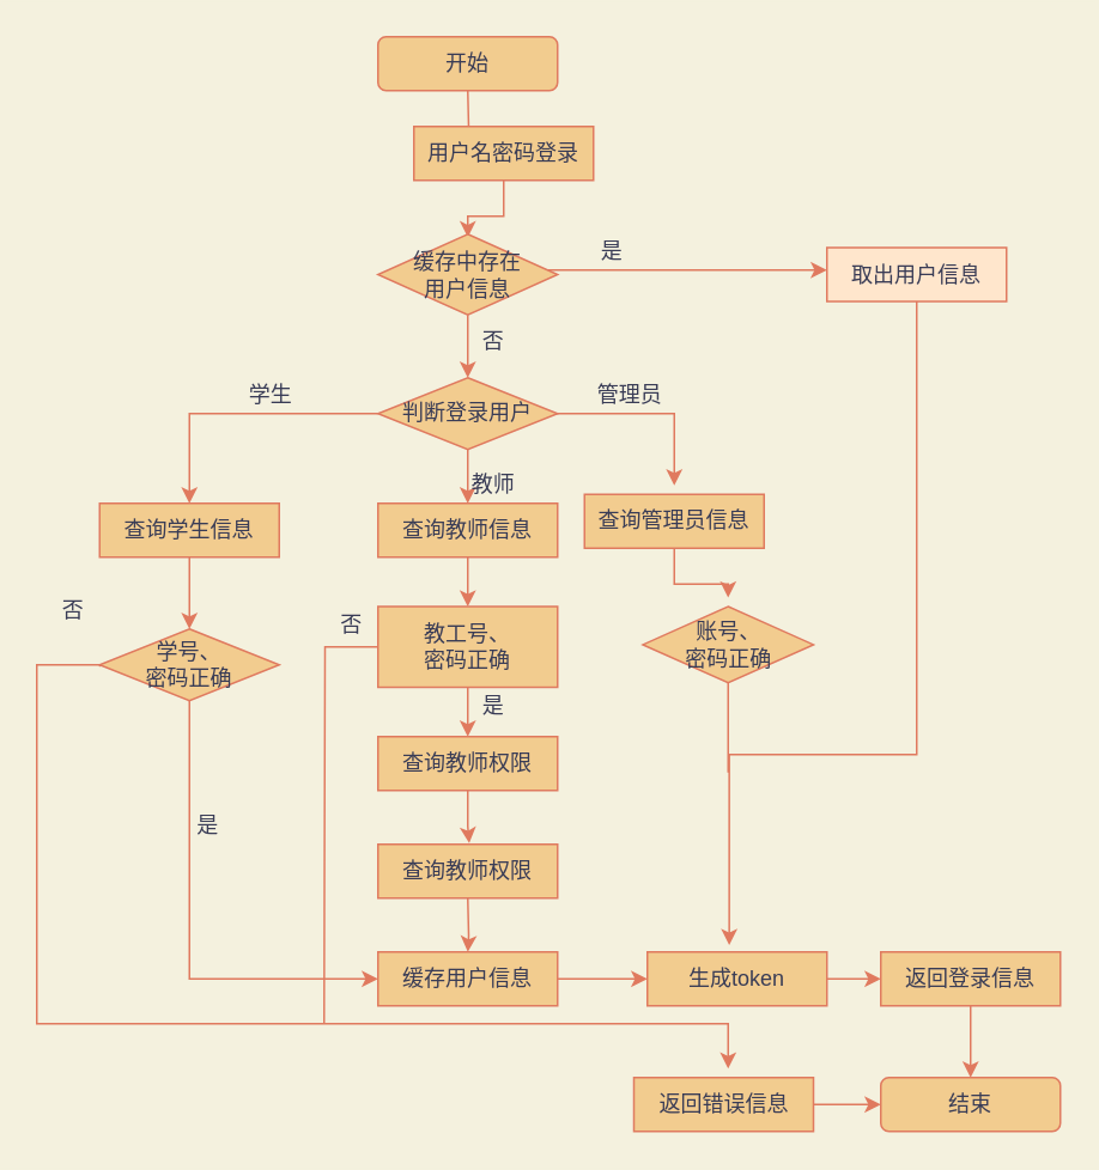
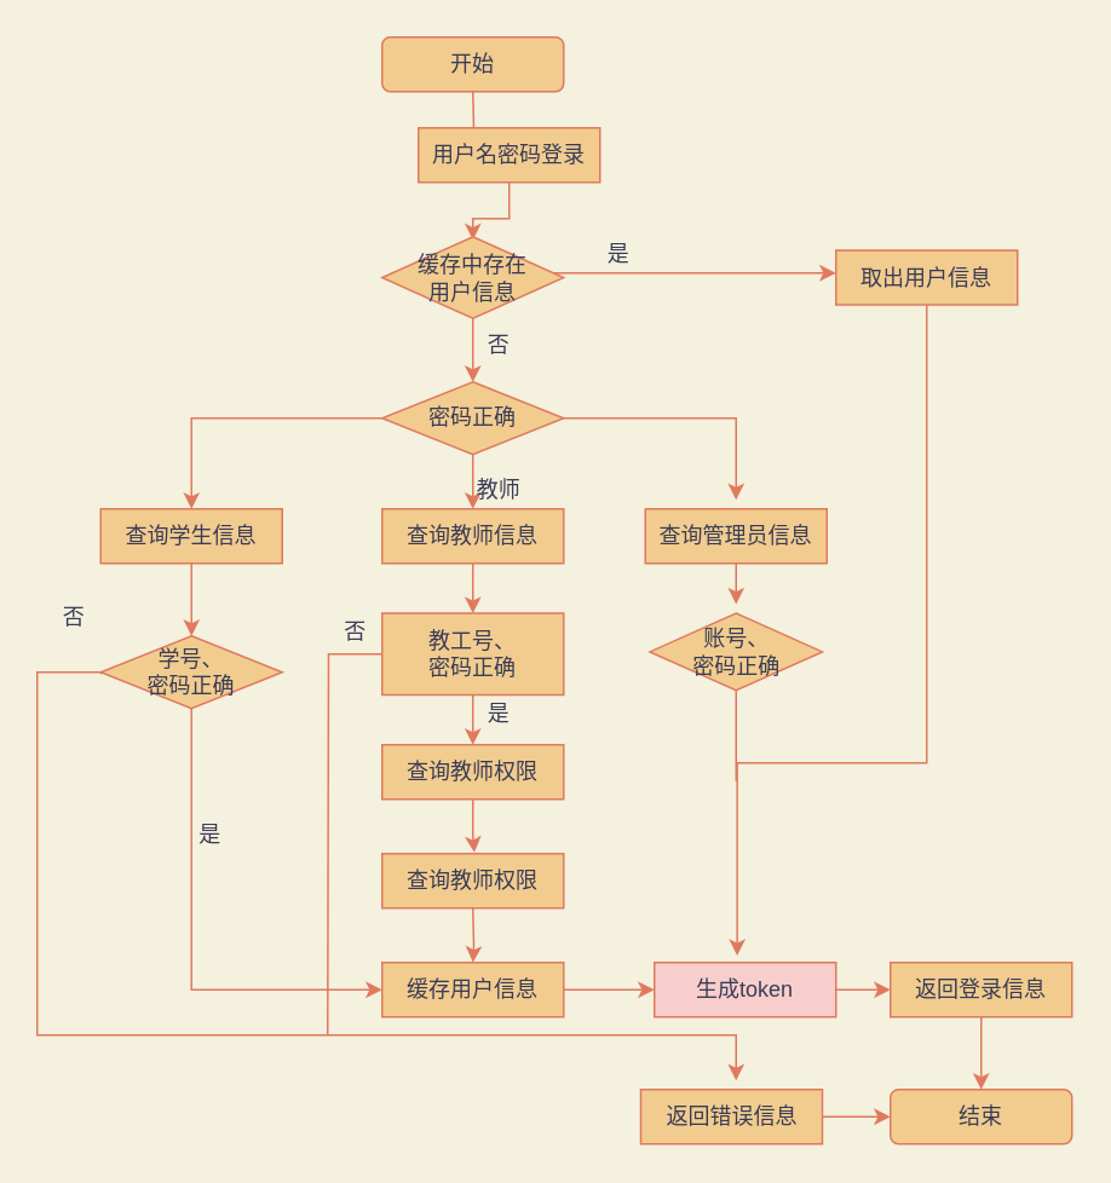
- <mxCell id="9" value="取出用户信息" style="whiteSpace=wrap;html=1;strokeWidth=1;fillColor=#ffe6cc;strokeColor=#E07A5F;fontColor=#393C56;" parent="1" vertex="1"><mxGeometry x="460" y="137.5" width="100" height="30" as="geometry" /></mxCell>
+ <mxCell id="9" value="取出用户信息" style="whiteSpace=wrap;html=1;strokeWidth=1;fillColor=#F2CC8F;strokeColor=#E07A5F;fontColor=#393C56;" parent="1" vertex="1"><mxGeometry x="460" y="137.5" width="100" height="30" as="geometry" /></mxCell>
- <mxCell id="42" value="学生" style="text;html=1;align=center;verticalAlign=middle;resizable=0;points=[];autosize=1;strokeColor=none;fillColor=none;fontColor=#393C56;" parent="1" vertex="1"><mxGeometry x="130" y="210" width="40" height="20" as="geometry" /></mxCell>
- <mxCell id="46" value="管理员" style="text;html=1;align=center;verticalAlign=middle;resizable=0;points=[];autosize=1;strokeColor=none;fillColor=none;fontColor=#393C56;" parent="1" vertex="1"><mxGeometry x="325" y="210" width="50" height="20" as="geometry" /></mxCell>
- <mxCell id="19" value="判断登录用户" style="rhombus;whiteSpace=wrap;html=1;strokeWidth=1;fillColor=#F2CC8F;strokeColor=#E07A5F;fontColor=#393C56;" parent="1" vertex="1"><mxGeometry x="210" y="210" width="100" height="40" as="geometry" /></mxCell>
+ <mxCell id="19" value="密码正确" style="rhombus;whiteSpace=wrap;html=1;strokeWidth=1;fillColor=#F2CC8F;strokeColor=#E07A5F;fontColor=#393C56;" parent="1" vertex="1"><mxGeometry x="210" y="210" width="100" height="40" as="geometry" /></mxCell>
- <mxCell id="45" value="查询管理员信息" style="whiteSpace=wrap;html=1;fontColor=#393C56;strokeColor=#E07A5F;strokeWidth=1;fillColor=#F2CC8F;" parent="1" vertex="1"><mxGeometry x="325" y="275" width="100" height="30" as="geometry" /></mxCell>
+ <mxCell id="45" value="查询管理员信息" style="whiteSpace=wrap;html=1;fontColor=#393C56;strokeColor=#E07A5F;strokeWidth=1;fillColor=#F2CC8F;" parent="1" vertex="1"><mxGeometry x="355" y="280" width="100" height="30" as="geometry" /></mxCell>
- <mxCell id="12" value="生成token" style="whiteSpace=wrap;html=1;strokeWidth=1;fillColor=#F2CC8F;strokeColor=#E07A5F;fontColor=#393C56;" parent="1" vertex="1"><mxGeometry x="360" y="530" width="100" height="30" as="geometry" /></mxCell>
+ <mxCell id="12" value="生成token" style="whiteSpace=wrap;html=1;strokeWidth=1;fillColor=#f8cecc;strokeColor=#E07A5F;fontColor=#393C56;" parent="1" vertex="1"><mxGeometry x="360" y="530" width="100" height="30" as="geometry" /></mxCell>
